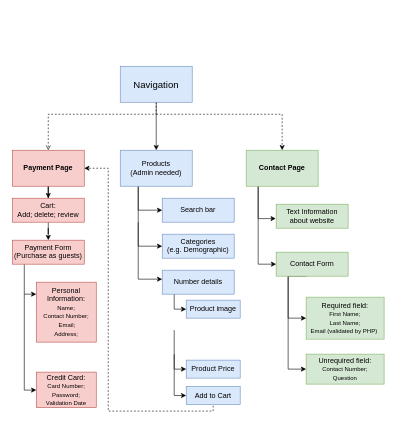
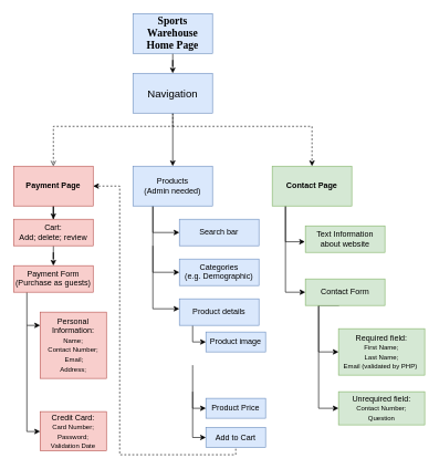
+ <mxCell id="3" value="&lt;span lang=&quot;EN-AU&quot; style=&quot;font-size: 12.0pt ; line-height: 115% ; font-family: &amp;#34;calibri&amp;#34; , &amp;#34;sans-serif&amp;#34;&quot;&gt;&lt;b&gt;Sports&lt;br&gt;Warehouse&lt;br&gt;Home Page&lt;/b&gt;&lt;br&gt;&lt;/span&gt;" style="rounded=0;whiteSpace=wrap;html=1;fillColor=#dae8fc;strokeColor=#6c8ebf;" vertex="1" parent="1"><mxGeometry x="200" y="20" width="120" height="60" as="geometry" /></mxCell>
+ <mxCell id="2" value="" style="edgeStyle=orthogonalEdgeStyle;rounded=0;orthogonalLoop=1;jettySize=auto;html=1;" edge="1" parent="1" source="3" target="7"><mxGeometry relative="1" as="geometry" /></mxCell>
- <mxCell id="19" value="Number details" style="whiteSpace=wrap;html=1;rounded=0;strokeColor=#6c8ebf;fillColor=#dae8fc;" vertex="1" parent="1"><mxGeometry x="270" y="450" width="120" height="40" as="geometry" /></mxCell>
+ <mxCell id="19" value="Product details" style="whiteSpace=wrap;html=1;rounded=0;strokeColor=#6c8ebf;fillColor=#dae8fc;" vertex="1" parent="1"><mxGeometry x="270" y="450" width="120" height="40" as="geometry" /></mxCell>
